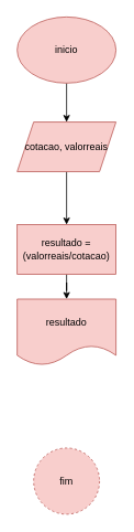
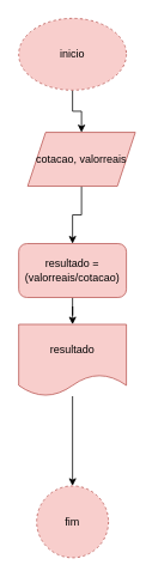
- <mxCell id="3" value="inicio" style="ellipse;whiteSpace=wrap;html=1;fillColor=#f8cecc;strokeColor=#b85450;" vertex="1" parent="1"><mxGeometry x="20" y="20" width="120" height="80" as="geometry" /></mxCell>
+ <mxCell id="3" value="inicio" style="ellipse;whiteSpace=wrap;html=1;fillColor=#f8cecc;strokeColor=#b85450;dashed=1;" vertex="1" parent="1"><mxGeometry x="20" y="20" width="120" height="80" as="geometry" /></mxCell>
- <mxCell id="5" value="cotacao, valorreais" style="shape=parallelogram;perimeter=parallelogramPerimeter;whiteSpace=wrap;html=1;fixedSize=1;fillColor=#f8cecc;strokeColor=#b85450;" vertex="1" parent="1"><mxGeometry x="20" y="147" width="120" height="60" as="geometry" /></mxCell>
+ <mxCell id="5" value="cotacao, valorreais" style="shape=parallelogram;perimeter=parallelogramPerimeter;whiteSpace=wrap;html=1;fixedSize=1;fillColor=#f8cecc;strokeColor=#b85450;" vertex="1" parent="1"><mxGeometry x="30" y="147" width="120" height="60" as="geometry" /></mxCell>
- <mxCell id="7" value="resultado = (valorreais/cotacao)" style="whiteSpace=wrap;html=1;fillColor=#f8cecc;strokeColor=#b85450;" vertex="1" parent="1"><mxGeometry x="20" y="271" width="120" height="60" as="geometry" /></mxCell>
+ <mxCell id="7" value="resultado = (valorreais/cotacao)" style="whiteSpace=wrap;html=1;fillColor=#f8cecc;strokeColor=#b85450;rounded=1;" vertex="1" parent="1"><mxGeometry x="20" y="271" width="120" height="60" as="geometry" /></mxCell>
+ <mxCell id="8" value="" style="edgeStyle=orthogonalEdgeStyle;rounded=0;orthogonalLoop=1;jettySize=auto;html=1;" edge="1" parent="1" source="9" target="10"><mxGeometry relative="1" as="geometry" /></mxCell>
